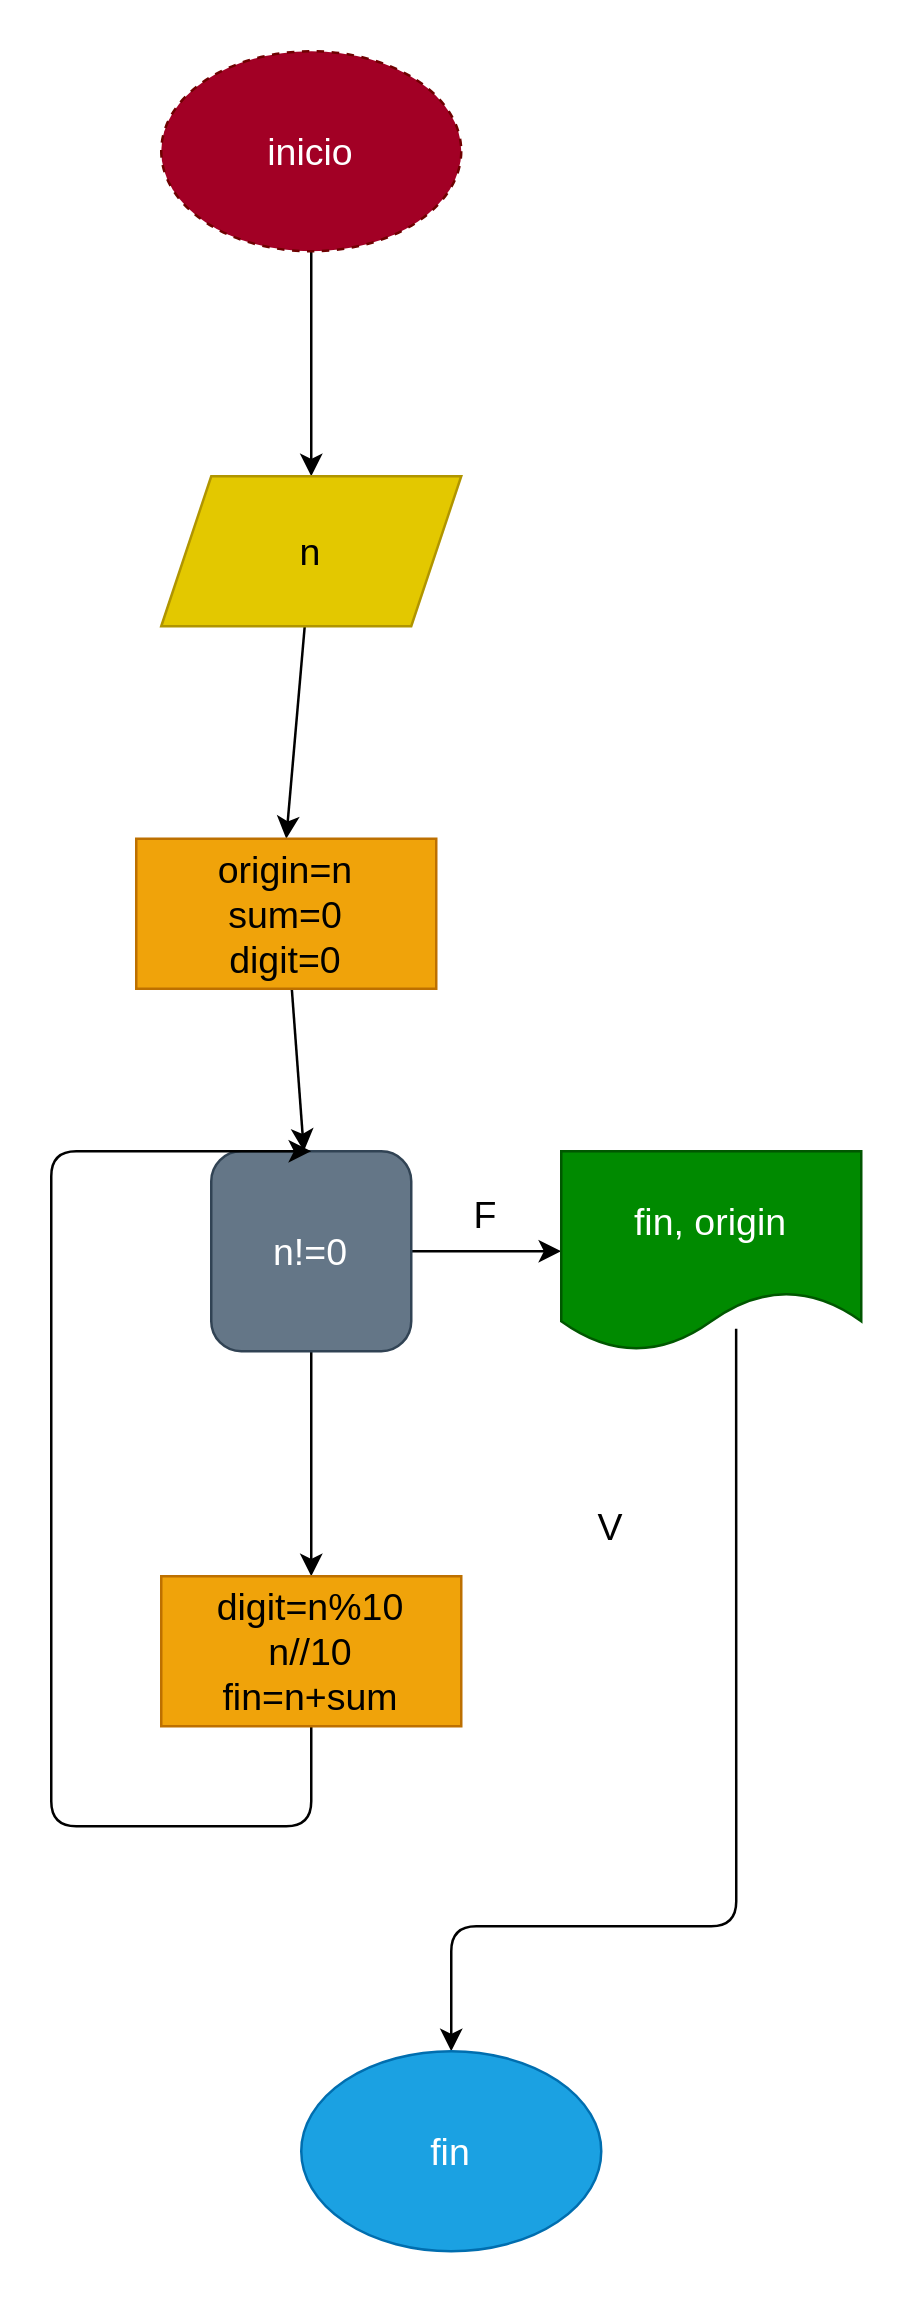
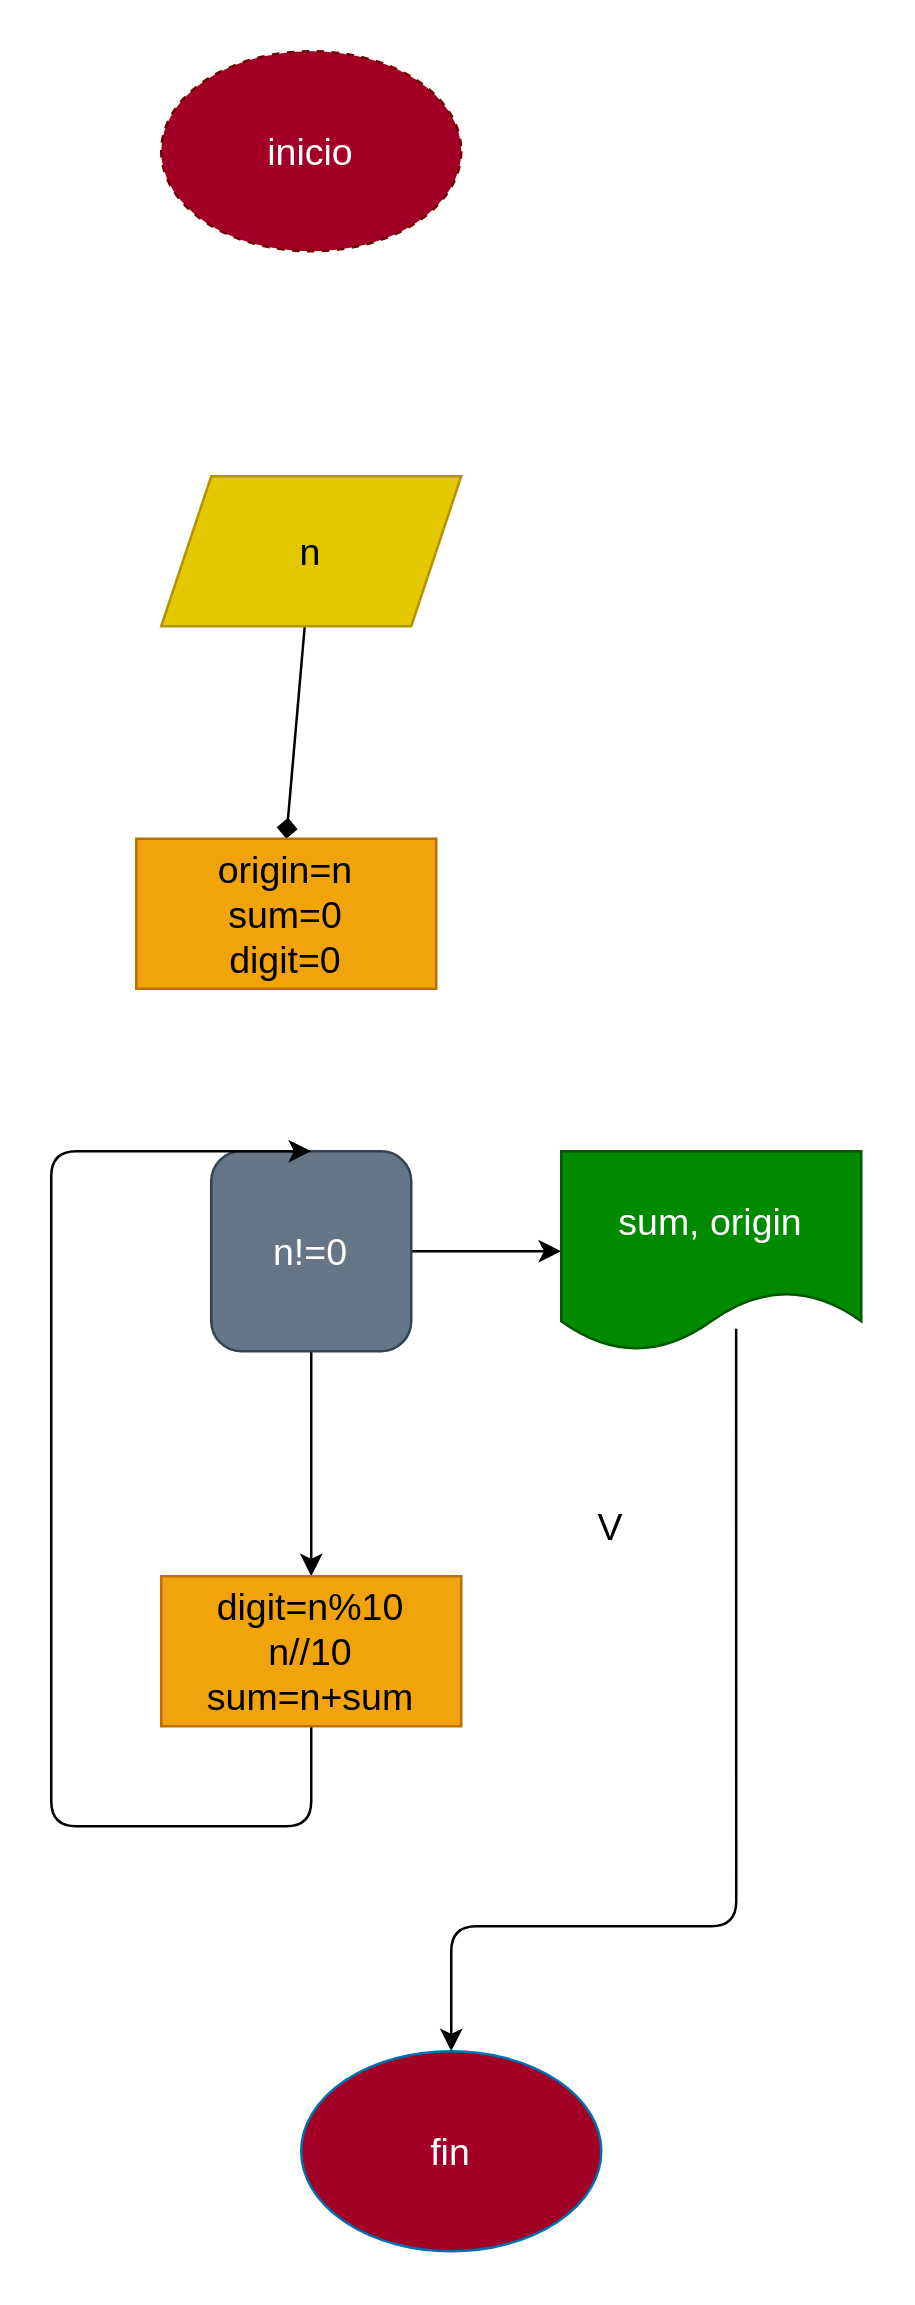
- <mxCell id="2" value="" style="edgeStyle=none;html=1;fontSize=15;" edge="1" parent="1" source="3" target="5"><mxGeometry relative="1" as="geometry" /></mxCell>
- <mxCell id="4" value="" style="edgeStyle=none;html=1;fontSize=15;entryX=0.5;entryY=0;entryDx=0;entryDy=0;" edge="1" parent="1" source="5" target="7"><mxGeometry relative="1" as="geometry"><mxPoint x="124" y="320" as="targetPoint" /></mxGeometry></mxCell>
+ <mxCell id="4" value="" style="edgeStyle=none;html=1;fontSize=15;entryX=0.5;entryY=0;entryDx=0;entryDy=0;endArrow=diamond;" edge="1" parent="1" source="5" target="7"><mxGeometry relative="1" as="geometry"><mxPoint x="124" y="320" as="targetPoint" /></mxGeometry></mxCell>
- <mxCell id="6" value="" style="edgeStyle=none;html=1;fontSize=15;" edge="1" parent="1" source="7" target="10"><mxGeometry relative="1" as="geometry" /></mxCell>
- <mxCell id="16" value="F" style="text;html=1;strokeColor=none;fillColor=none;align=center;verticalAlign=middle;whiteSpace=wrap;rounded=0;fontSize=15;" vertex="1" parent="1"><mxGeometry x="164" y="470" width="60" height="30" as="geometry" /></mxCell>
- <mxCell id="14" value="fin, origin" style="shape=document;whiteSpace=wrap;html=1;boundedLbl=1;fontSize=15;rounded=0;fillColor=#008a00;fontColor=#ffffff;strokeColor=#005700;" vertex="1" parent="1"><mxGeometry x="224" y="460" width="120" height="80" as="geometry" /></mxCell>
+ <mxCell id="14" value="sum, origin" style="shape=document;whiteSpace=wrap;html=1;boundedLbl=1;fontSize=15;rounded=0;fillColor=#008a00;fontColor=#ffffff;strokeColor=#005700;" vertex="1" parent="1"><mxGeometry x="224" y="460" width="120" height="80" as="geometry" /></mxCell>
- <mxCell id="12" value="digit=n%10&lt;br&gt;n//10&lt;br&gt;fin=n+sum" style="whiteSpace=wrap;html=1;fontSize=15;rounded=0;fillColor=#f0a30a;fontColor=#000000;strokeColor=#BD7000;" vertex="1" parent="1"><mxGeometry x="64" y="630" width="120" height="60" as="geometry" /></mxCell>
+ <mxCell id="12" value="digit=n%10&lt;br&gt;n//10&lt;br&gt;sum=n+sum" style="whiteSpace=wrap;html=1;fontSize=15;rounded=0;fillColor=#f0a30a;fontColor=#000000;strokeColor=#BD7000;" vertex="1" parent="1"><mxGeometry x="64" y="630" width="120" height="60" as="geometry" /></mxCell>
- <mxCell id="15" value="fin" style="ellipse;whiteSpace=wrap;html=1;fontSize=15;fillColor=#1ba1e2;fontColor=#ffffff;strokeColor=#006EAF;" vertex="1" parent="1"><mxGeometry x="120" y="820" width="120" height="80" as="geometry" /></mxCell>
+ <mxCell id="15" value="fin" style="ellipse;whiteSpace=wrap;html=1;fontSize=15;fillColor=#a20025;fontColor=#ffffff;strokeColor=#006EAF;" vertex="1" parent="1"><mxGeometry x="120" y="820" width="120" height="80" as="geometry" /></mxCell>
